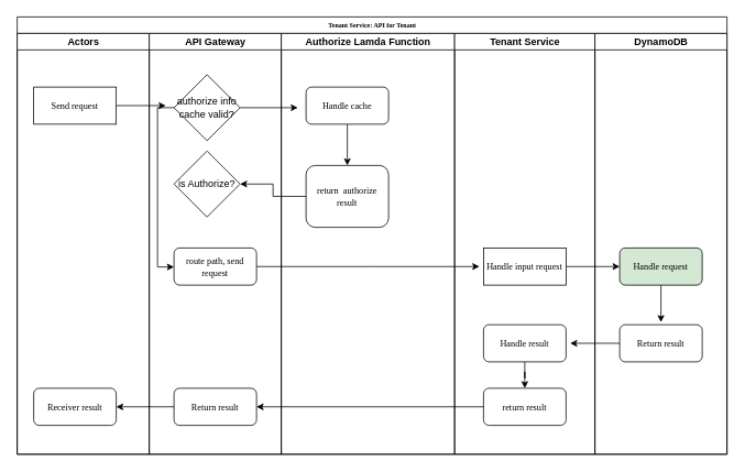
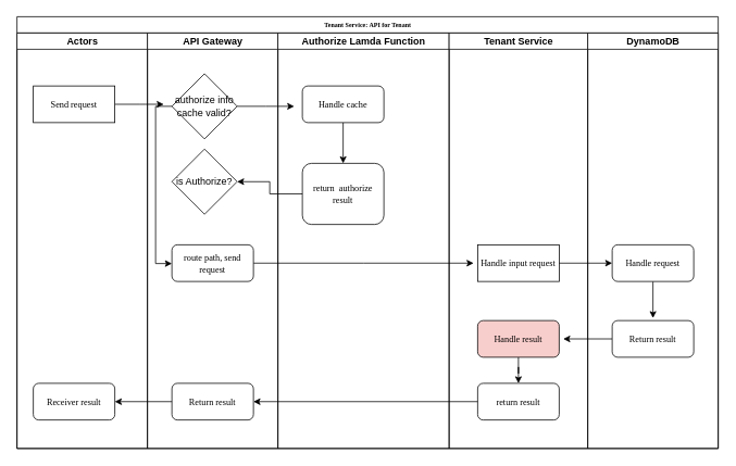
- <mxCell id="26" value="&lt;font style=&quot;font-size: 11px;&quot;&gt;Handle request&lt;/font&gt;" style="rounded=1;whiteSpace=wrap;html=1;shadow=0;labelBackgroundColor=none;strokeWidth=1;fontFamily=Verdana;fontSize=8;align=center;fillColor=#d5e8d4;" vertex="1" parent="24"><mxGeometry x="30" y="260" width="100" height="45" as="geometry" /></mxCell>
+ <mxCell id="26" value="&lt;font style=&quot;font-size: 11px;&quot;&gt;Handle request&lt;/font&gt;" style="rounded=1;whiteSpace=wrap;html=1;shadow=0;labelBackgroundColor=none;strokeWidth=1;fontFamily=Verdana;fontSize=8;align=center;" vertex="1" parent="24"><mxGeometry x="30" y="260" width="100" height="45" as="geometry" /></mxCell>
- <mxCell id="22" value="&lt;font style=&quot;font-size: 11px;&quot;&gt;Handle result&lt;/font&gt;" style="rounded=1;whiteSpace=wrap;html=1;shadow=0;labelBackgroundColor=none;strokeWidth=1;fontFamily=Verdana;fontSize=8;align=center;" vertex="1" parent="19"><mxGeometry x="35" y="353" width="100" height="45" as="geometry" /></mxCell>
+ <mxCell id="22" value="&lt;font style=&quot;font-size: 11px;&quot;&gt;Handle result&lt;/font&gt;" style="rounded=1;whiteSpace=wrap;html=1;shadow=0;labelBackgroundColor=none;strokeWidth=1;fontFamily=Verdana;fontSize=8;align=center;fillColor=#f8cecc;" vertex="1" parent="19"><mxGeometry x="35" y="353" width="100" height="45" as="geometry" /></mxCell>
